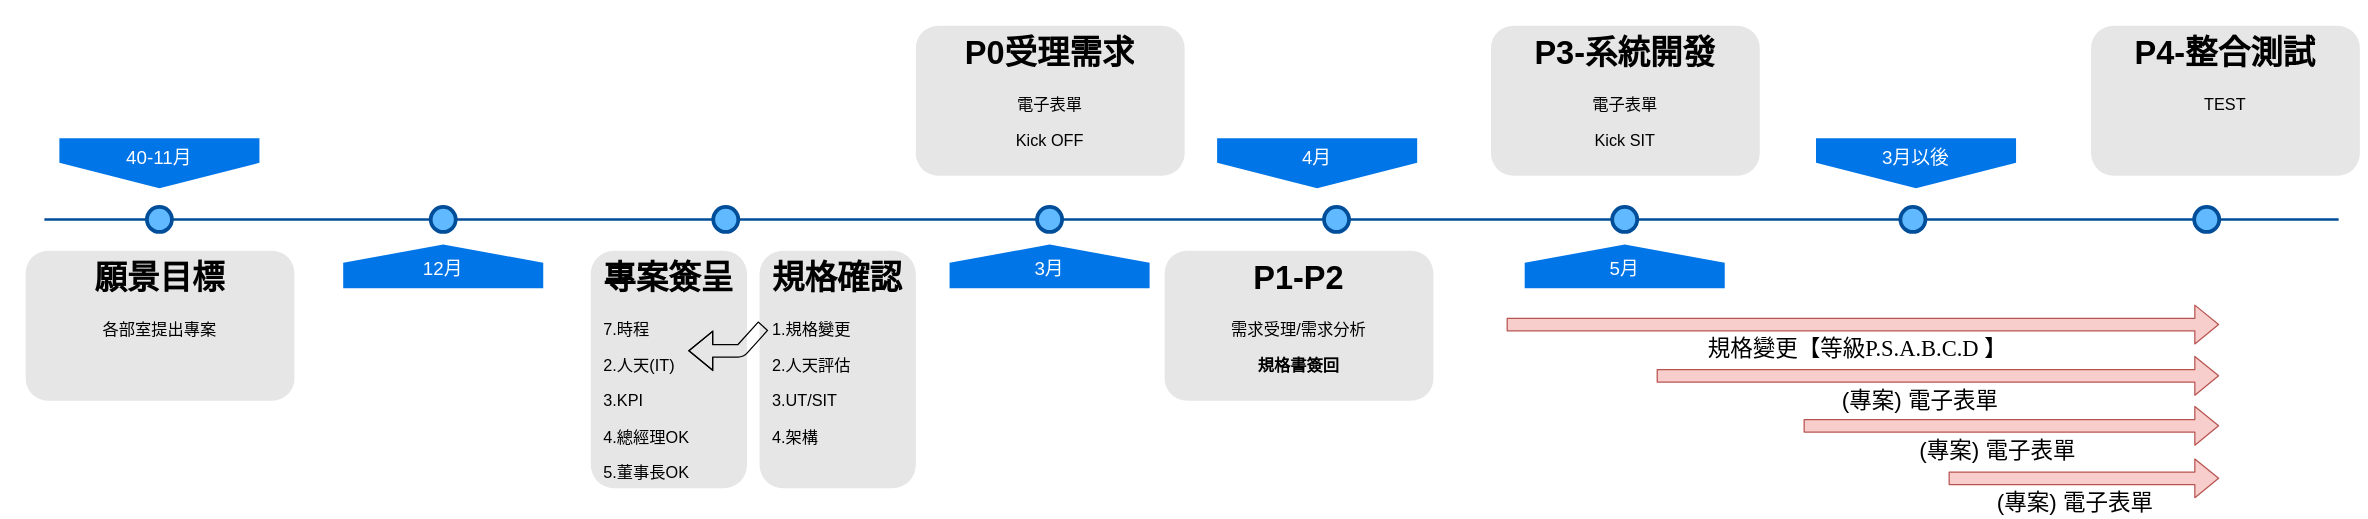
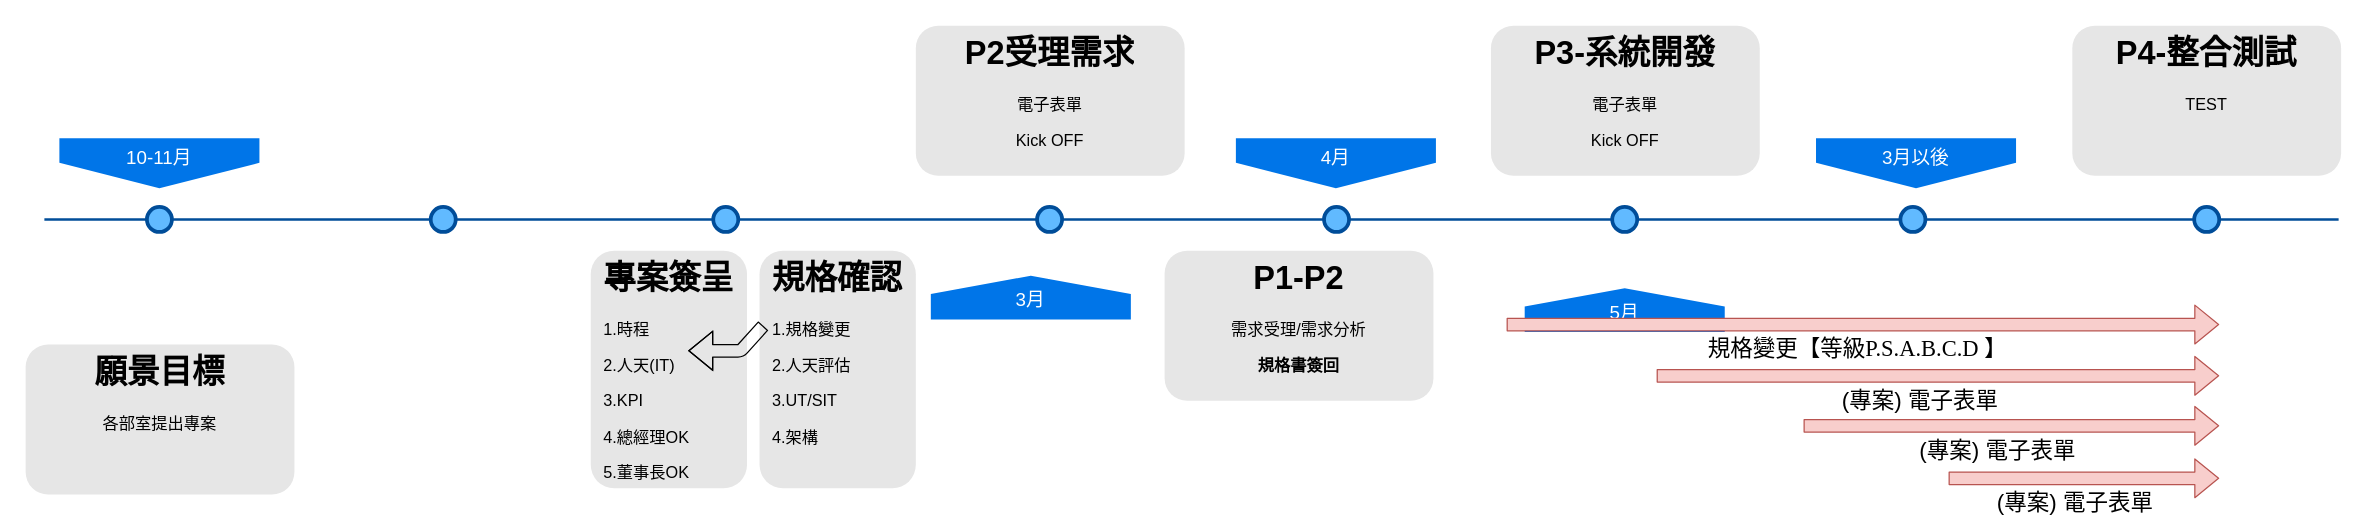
- <mxCell id="12" value="&lt;h1&gt;P0受理需求&lt;/h1&gt;&lt;p&gt;電子表單&lt;/p&gt;&lt;p&gt;Kick OFF&lt;/p&gt;" style="text;html=1;spacing=5;spacingTop=-20;whiteSpace=wrap;overflow=hidden;strokeColor=none;strokeWidth=3;fillColor=#E6E6E6;fontSize=13;fontColor=#000000;align=center;rounded=1;" parent="1" vertex="1"><mxGeometry x="732" y="20" width="215" height="120" as="geometry" /></mxCell>
+ <mxCell id="12" value="&lt;h1&gt;P2受理需求&lt;/h1&gt;&lt;p&gt;電子表單&lt;/p&gt;&lt;p&gt;Kick OFF&lt;/p&gt;" style="text;html=1;spacing=5;spacingTop=-20;whiteSpace=wrap;overflow=hidden;strokeColor=none;strokeWidth=3;fillColor=#E6E6E6;fontSize=13;fontColor=#000000;align=center;rounded=1;" parent="1" vertex="1"><mxGeometry x="732" y="20" width="215" height="120" as="geometry" /></mxCell>
- <mxCell id="20" value="&lt;h1&gt;P3-系統開發&lt;/h1&gt;&lt;p&gt;電子表單&lt;/p&gt;&lt;p&gt;Kick SIT&lt;/p&gt;" style="text;html=1;spacing=5;spacingTop=-20;whiteSpace=wrap;overflow=hidden;strokeColor=none;strokeWidth=3;fillColor=#E6E6E6;fontSize=13;fontColor=#000000;align=center;rounded=1;" vertex="1" parent="1"><mxGeometry x="1192" y="20" width="215" height="120" as="geometry" /></mxCell>
+ <mxCell id="20" value="&lt;h1&gt;P3-系統開發&lt;/h1&gt;&lt;p&gt;電子表單&lt;/p&gt;&lt;p&gt;Kick OFF&lt;/p&gt;" style="text;html=1;spacing=5;spacingTop=-20;whiteSpace=wrap;overflow=hidden;strokeColor=none;strokeWidth=3;fillColor=#E6E6E6;fontSize=13;fontColor=#000000;align=center;rounded=1;" vertex="1" parent="1"><mxGeometry x="1192" y="20" width="215" height="120" as="geometry" /></mxCell>
- <mxCell id="22" value="&lt;h1&gt;P4-整合測試&lt;/h1&gt;&lt;p&gt;TEST&lt;/p&gt;" style="text;html=1;spacing=5;spacingTop=-20;whiteSpace=wrap;overflow=hidden;strokeColor=none;strokeWidth=3;fillColor=#E6E6E6;fontSize=13;fontColor=#000000;align=center;rounded=1;" vertex="1" parent="1"><mxGeometry x="1672" y="20" width="215" height="120" as="geometry" /></mxCell>
+ <mxCell id="22" value="&lt;h1&gt;P4-整合測試&lt;/h1&gt;&lt;p&gt;TEST&lt;/p&gt;" style="text;html=1;spacing=5;spacingTop=-20;whiteSpace=wrap;overflow=hidden;strokeColor=none;strokeWidth=3;fillColor=#E6E6E6;fontSize=13;fontColor=#000000;align=center;rounded=1;" vertex="1" parent="1"><mxGeometry x="1657" y="20" width="215" height="120" as="geometry" /></mxCell>
- <mxCell id="3" value="40-11月" style="shape=offPageConnector;whiteSpace=wrap;html=1;fillColor=#0075E8;fontSize=15;fontColor=#FFFFFF;size=0.509;verticalAlign=top;strokeColor=none;" parent="1" vertex="1"><mxGeometry x="47" y="110" width="160" height="40" as="geometry" /></mxCell>
+ <mxCell id="3" value="10-11月" style="shape=offPageConnector;whiteSpace=wrap;html=1;fillColor=#0075E8;fontSize=15;fontColor=#FFFFFF;size=0.509;verticalAlign=top;strokeColor=none;" parent="1" vertex="1"><mxGeometry x="47" y="110" width="160" height="40" as="geometry" /></mxCell>
- <mxCell id="16" value="4月" style="shape=offPageConnector;whiteSpace=wrap;html=1;fillColor=#0075E8;fontSize=15;fontColor=#FFFFFF;size=0.509;verticalAlign=top;strokeColor=none;" vertex="1" parent="1"><mxGeometry x="973" y="110" width="160" height="40" as="geometry" /></mxCell>
+ <mxCell id="16" value="4月" style="shape=offPageConnector;whiteSpace=wrap;html=1;fillColor=#0075E8;fontSize=15;fontColor=#FFFFFF;size=0.509;verticalAlign=top;strokeColor=none;" vertex="1" parent="1"><mxGeometry x="988" y="110" width="160" height="40" as="geometry" /></mxCell>
- <mxCell id="4" value="&lt;span&gt;12月&lt;/span&gt;" style="shape=offPageConnector;whiteSpace=wrap;html=1;fillColor=#0075E8;fontSize=15;fontColor=#FFFFFF;size=0.418;flipV=1;verticalAlign=bottom;strokeColor=none;spacingBottom=4;" parent="1" vertex="1"><mxGeometry x="274" y="195" width="160" height="35" as="geometry" /></mxCell>
- <mxCell id="5" value="3月" style="shape=offPageConnector;whiteSpace=wrap;html=1;fillColor=#0075E8;fontSize=15;fontColor=#FFFFFF;size=0.418;flipV=1;verticalAlign=bottom;strokeColor=none;spacingBottom=4;" parent="1" vertex="1"><mxGeometry x="759" y="195" width="160" height="35" as="geometry" /></mxCell>
+ <mxCell id="5" value="3月" style="shape=offPageConnector;whiteSpace=wrap;html=1;fillColor=#0075E8;fontSize=15;fontColor=#FFFFFF;size=0.418;flipV=1;verticalAlign=bottom;strokeColor=none;spacingBottom=4;" parent="1" vertex="1"><mxGeometry x="744" y="220" width="160" height="35" as="geometry" /></mxCell>
- <mxCell id="18" value="5月" style="shape=offPageConnector;whiteSpace=wrap;html=1;fillColor=#0075E8;fontSize=15;fontColor=#FFFFFF;size=0.418;flipV=1;verticalAlign=bottom;strokeColor=none;spacingBottom=4;" vertex="1" parent="1"><mxGeometry x="1219" y="195" width="160" height="35" as="geometry" /></mxCell>
+ <mxCell id="18" value="5月" style="shape=offPageConnector;whiteSpace=wrap;html=1;fillColor=#0075E8;fontSize=15;fontColor=#FFFFFF;size=0.418;flipV=1;verticalAlign=bottom;strokeColor=none;spacingBottom=4;" vertex="1" parent="1"><mxGeometry x="1219" y="230" width="160" height="35" as="geometry" /></mxCell>
- <mxCell id="11" value="&lt;h1&gt;專案簽呈&lt;/h1&gt;&lt;p style=&quot;text-align: left&quot;&gt;7.時程&lt;/p&gt;&lt;p style=&quot;text-align: left&quot;&gt;2.人天(IT)&lt;/p&gt;&lt;p style=&quot;text-align: left&quot;&gt;3.KPI&lt;/p&gt;&lt;p style=&quot;text-align: left&quot;&gt;4.總經理OK&lt;/p&gt;&lt;p style=&quot;text-align: left&quot;&gt;5.董事長OK&lt;/p&gt;&lt;p&gt;&lt;br&gt;&lt;/p&gt;" style="text;html=1;spacing=5;spacingTop=-20;whiteSpace=wrap;overflow=hidden;strokeColor=none;strokeWidth=3;fillColor=#E6E6E6;fontSize=13;fontColor=#000000;align=center;rounded=1;" parent="1" vertex="1"><mxGeometry x="472" y="200" width="125" height="190" as="geometry" /></mxCell>
+ <mxCell id="11" value="&lt;h1&gt;專案簽呈&lt;/h1&gt;&lt;p style=&quot;text-align: left&quot;&gt;1.時程&lt;/p&gt;&lt;p style=&quot;text-align: left&quot;&gt;2.人天(IT)&lt;/p&gt;&lt;p style=&quot;text-align: left&quot;&gt;3.KPI&lt;/p&gt;&lt;p style=&quot;text-align: left&quot;&gt;4.總經理OK&lt;/p&gt;&lt;p style=&quot;text-align: left&quot;&gt;5.董事長OK&lt;/p&gt;&lt;p&gt;&lt;br&gt;&lt;/p&gt;" style="text;html=1;spacing=5;spacingTop=-20;whiteSpace=wrap;overflow=hidden;strokeColor=none;strokeWidth=3;fillColor=#E6E6E6;fontSize=13;fontColor=#000000;align=center;rounded=1;" parent="1" vertex="1"><mxGeometry x="472" y="200" width="125" height="190" as="geometry" /></mxCell>
- <mxCell id="10" value="&lt;h1&gt;願景目標&lt;/h1&gt;&lt;p&gt;各部室提出專案&lt;/p&gt;" style="text;html=1;spacing=5;spacingTop=-20;whiteSpace=wrap;overflow=hidden;strokeColor=none;strokeWidth=3;fillColor=#E6E6E6;fontSize=13;fontColor=#000000;align=center;rounded=1;" parent="1" vertex="1"><mxGeometry y="200" width="215" height="120" as="geometry" x="20" /></mxCell>
+ <mxCell id="10" value="&lt;h1&gt;願景目標&lt;/h1&gt;&lt;p&gt;各部室提出專案&lt;/p&gt;" style="text;html=1;spacing=5;spacingTop=-20;whiteSpace=wrap;overflow=hidden;strokeColor=none;strokeWidth=3;fillColor=#E6E6E6;fontSize=13;fontColor=#000000;align=center;rounded=1;" parent="1" vertex="1"><mxGeometry x="20" y="275" width="215" height="120" as="geometry" /></mxCell>
